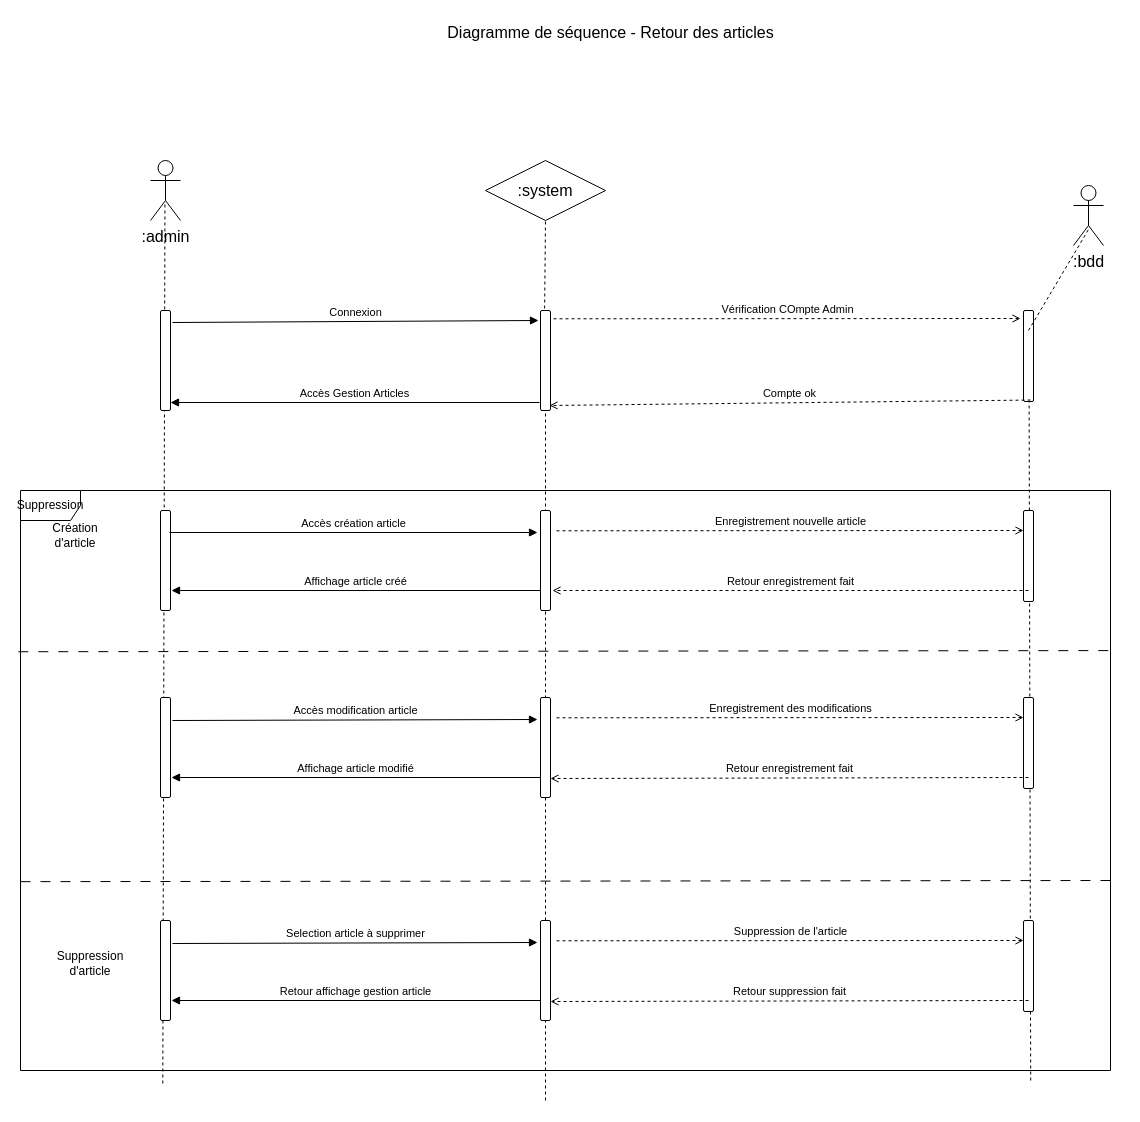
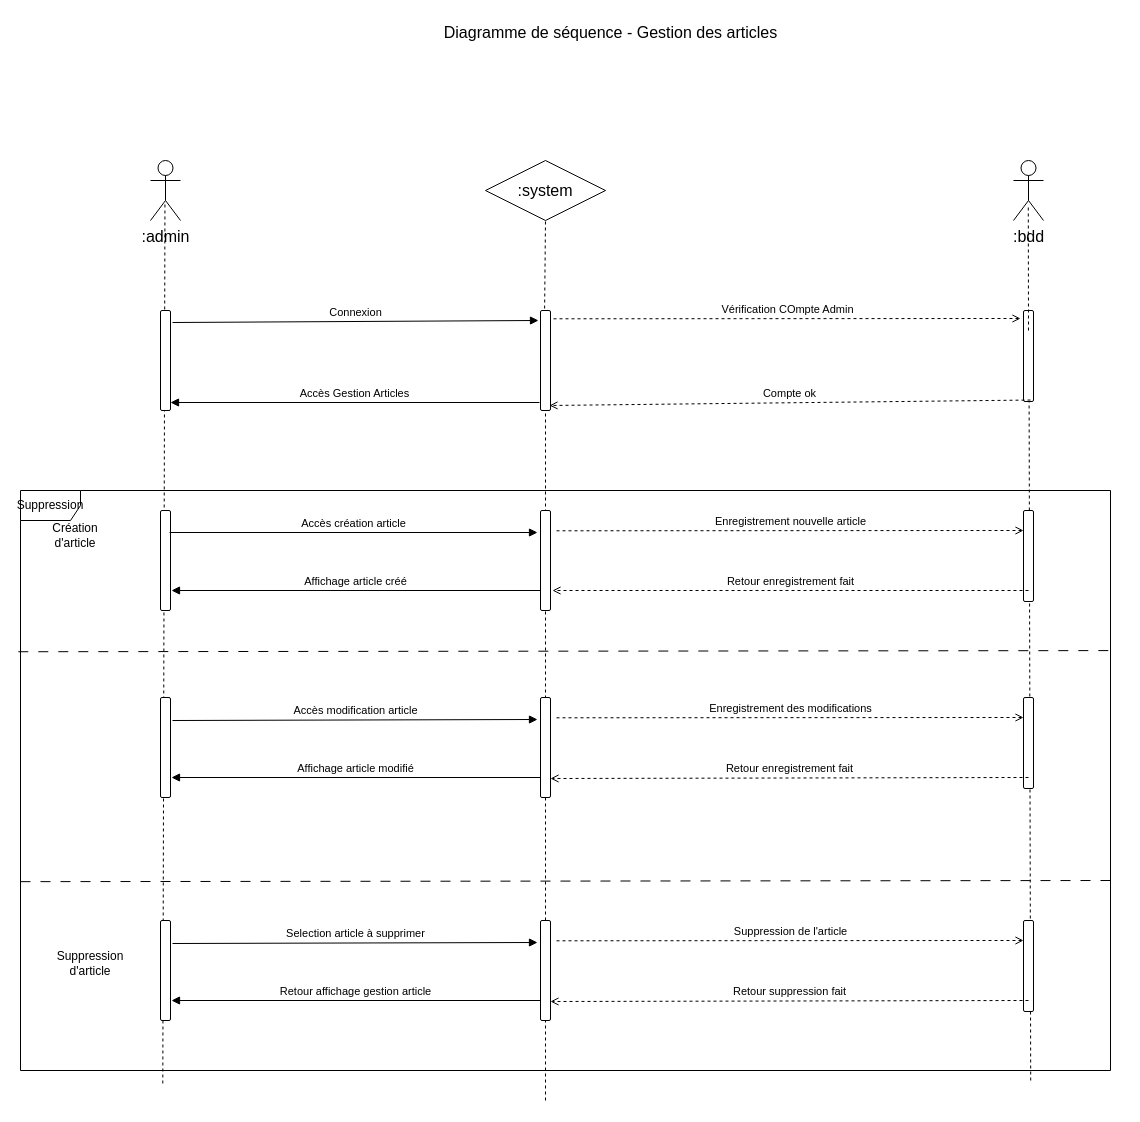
- <mxCell id="2" value="Diagramme de séquence - Retour des articles" style="text;html=1;resizable=0;points=[];autosize=1;align=center;verticalAlign=top;spacingTop=-4;fontSize=16;" parent="1" vertex="1"><mxGeometry x="435" y="20" width="350" height="20" as="geometry" /></mxCell>
+ <mxCell id="2" value="Diagramme de séquence - Gestion des articles" style="text;html=1;resizable=0;points=[];autosize=1;align=center;verticalAlign=top;spacingTop=-4;fontSize=16;" parent="1" vertex="1"><mxGeometry x="435" y="20" width="350" height="20" as="geometry" /></mxCell>
- <mxCell id="7" value=":bdd" style="shape=umlActor;verticalLabelPosition=bottom;labelBackgroundColor=#ffffff;verticalAlign=top;html=1;shadow=0;strokeColor=#000000;gradientColor=none;fontSize=16;align=center;" parent="1" vertex="1"><mxGeometry x="1073" y="185" width="30" height="60" as="geometry" /></mxCell>
+ <mxCell id="7" value=":bdd" style="shape=umlActor;verticalLabelPosition=bottom;labelBackgroundColor=#ffffff;verticalAlign=top;html=1;shadow=0;strokeColor=#000000;gradientColor=none;fontSize=16;align=center;" parent="1" vertex="1"><mxGeometry x="1013" y="160" width="30" height="60" as="geometry" /></mxCell>
